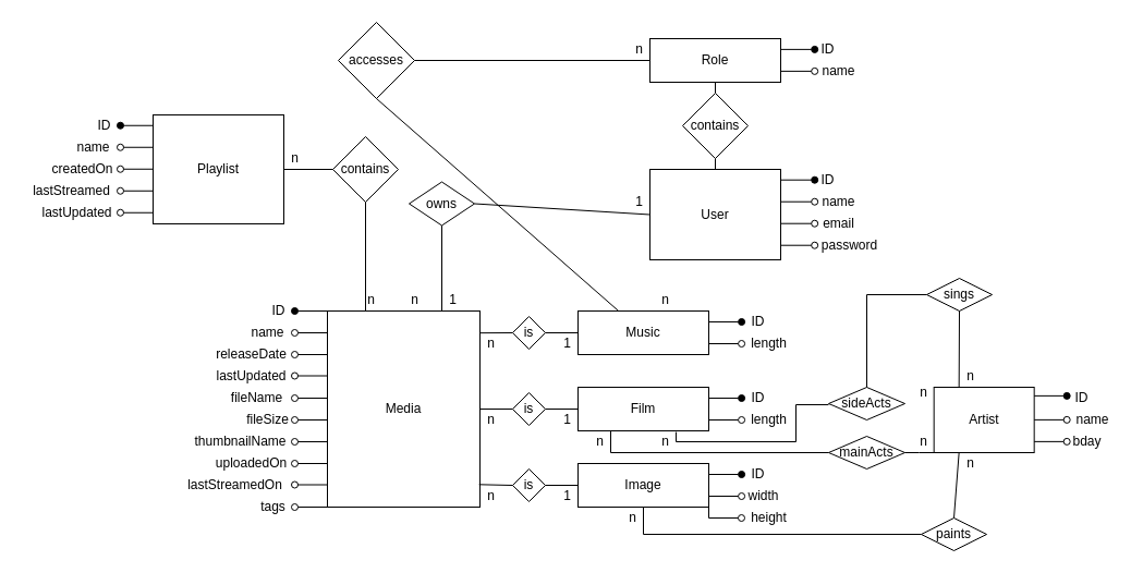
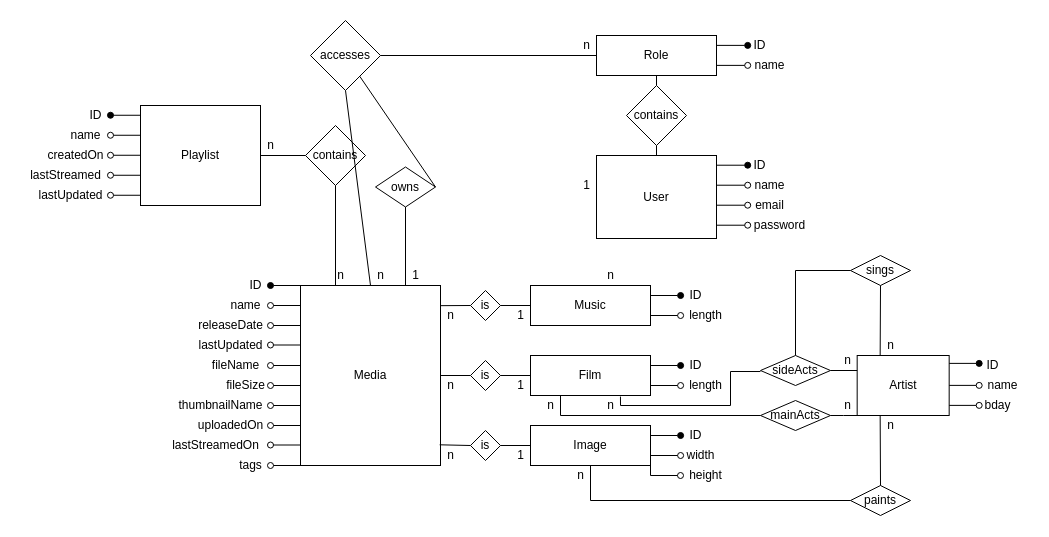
- <mxCell id="122" value="" style="endArrow=none;html=1;entryX=0;entryY=0.5;entryDx=0;entryDy=0;exitX=1;exitY=0.5;exitDx=0;exitDy=0;" edge="1" parent="1" source="121" target="14"><mxGeometry width="50" height="50" relative="1" as="geometry"><mxPoint x="80" y="585" as="sourcePoint" /><mxPoint x="130" y="535" as="targetPoint" /></mxGeometry></mxCell>
+ <mxCell id="122" value="" style="endArrow=none;html=1;exitX=1;exitY=0.5;exitDx=0;exitDy=0;" edge="1" parent="1" source="121" target="116"><mxGeometry width="50" height="50" relative="1" as="geometry"><mxPoint x="80" y="585" as="sourcePoint" /><mxPoint x="130" y="535" as="targetPoint" /></mxGeometry></mxCell>
- <mxCell id="117" value="" style="endArrow=none;html=1;exitX=0.5;exitY=1;exitDx=0;exitDy=0;" edge="1" parent="1" source="116" target="4"><mxGeometry width="50" height="50" relative="1" as="geometry"><mxPoint x="370" y="235" as="sourcePoint" /><mxPoint x="420" y="185" as="targetPoint" /></mxGeometry></mxCell>
+ <mxCell id="117" value="" style="endArrow=none;html=1;entryX=0.5;entryY=0;entryDx=0;entryDy=0;exitX=0.5;exitY=1;exitDx=0;exitDy=0;" edge="1" parent="1" source="116" target="12"><mxGeometry width="50" height="50" relative="1" as="geometry"><mxPoint x="370" y="235" as="sourcePoint" /><mxPoint x="420" y="185" as="targetPoint" /></mxGeometry></mxCell>
+ <mxCell id="88" value="" style="endArrow=none;html=1;entryX=1;entryY=0.5;entryDx=0;entryDy=0;exitX=0;exitY=0.25;exitDx=0;exitDy=0;" edge="1" parent="1" source="74" target="84"><mxGeometry width="50" height="50" relative="1" as="geometry"><mxPoint x="240" y="585" as="sourcePoint" /><mxPoint x="290" y="535" as="targetPoint" /></mxGeometry></mxCell>
- <mxCell id="82" value="paints" style="rhombus;whiteSpace=wrap;html=1;" vertex="1" parent="1"><mxGeometry x="845" y="475" width="60" height="30" as="geometry" /></mxCell>
+ <mxCell id="82" value="paints" style="rhombus;whiteSpace=wrap;html=1;" vertex="1" parent="1"><mxGeometry x="850" y="485" width="60" height="30" as="geometry" /></mxCell>
